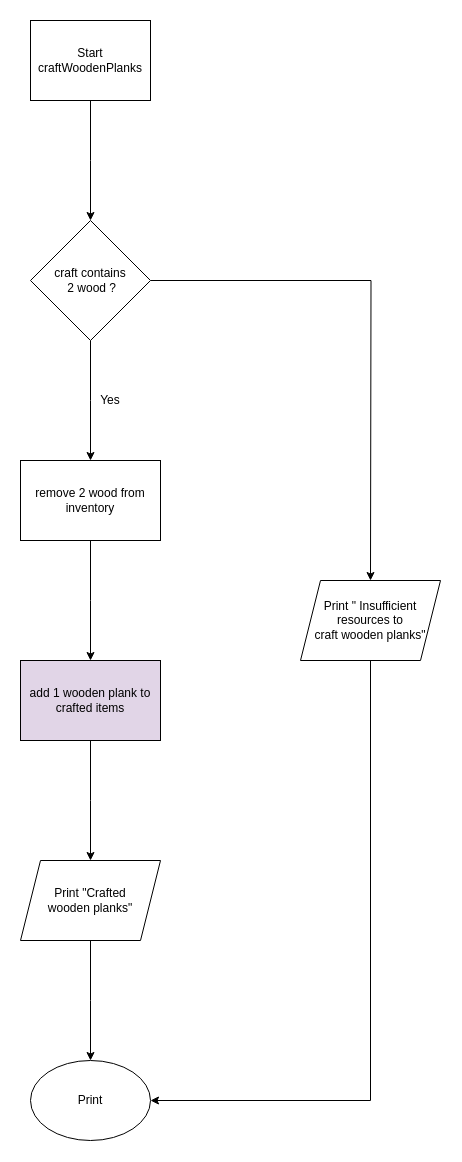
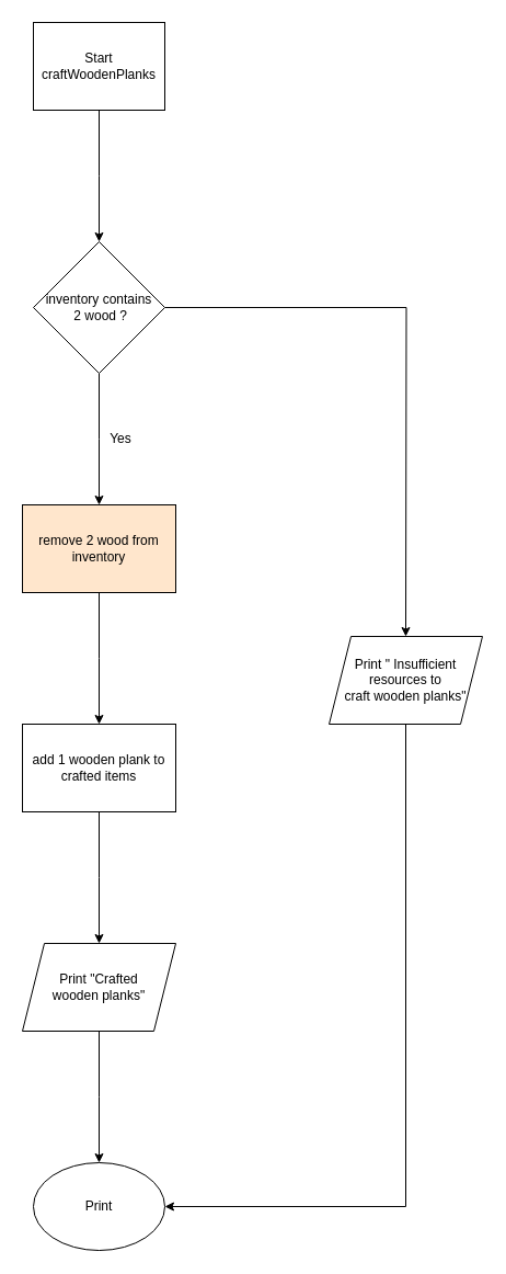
- <mxCell id="6" value="craft contains&lt;br&gt;&amp;nbsp;2 wood ?" style="rhombus;whiteSpace=wrap;html=1;" vertex="1" parent="1"><mxGeometry x="30" y="220" width="120" height="120" as="geometry" /></mxCell>
+ <mxCell id="6" value="inventory contains&lt;br&gt;&amp;nbsp;2 wood ?" style="rhombus;whiteSpace=wrap;html=1;" vertex="1" parent="1"><mxGeometry x="30" y="220" width="120" height="120" as="geometry" /></mxCell>
- <mxCell id="8" value="remove 2 wood from inventory" style="rounded=0;whiteSpace=wrap;html=1;" vertex="1" parent="1"><mxGeometry x="20" y="460" width="140" height="80" as="geometry" /></mxCell>
+ <mxCell id="8" value="remove 2 wood from inventory" style="rounded=0;whiteSpace=wrap;html=1;fillColor=#ffe6cc;" vertex="1" parent="1"><mxGeometry x="20" y="460" width="140" height="80" as="geometry" /></mxCell>
- <mxCell id="10" value="add 1 wooden plank to crafted items" style="rounded=0;whiteSpace=wrap;html=1;fillColor=#e1d5e7;" vertex="1" parent="1"><mxGeometry x="20" y="660" width="140" height="80" as="geometry" /></mxCell>
+ <mxCell id="10" value="add 1 wooden plank to crafted items" style="rounded=0;whiteSpace=wrap;html=1;" vertex="1" parent="1"><mxGeometry x="20" y="660" width="140" height="80" as="geometry" /></mxCell>
